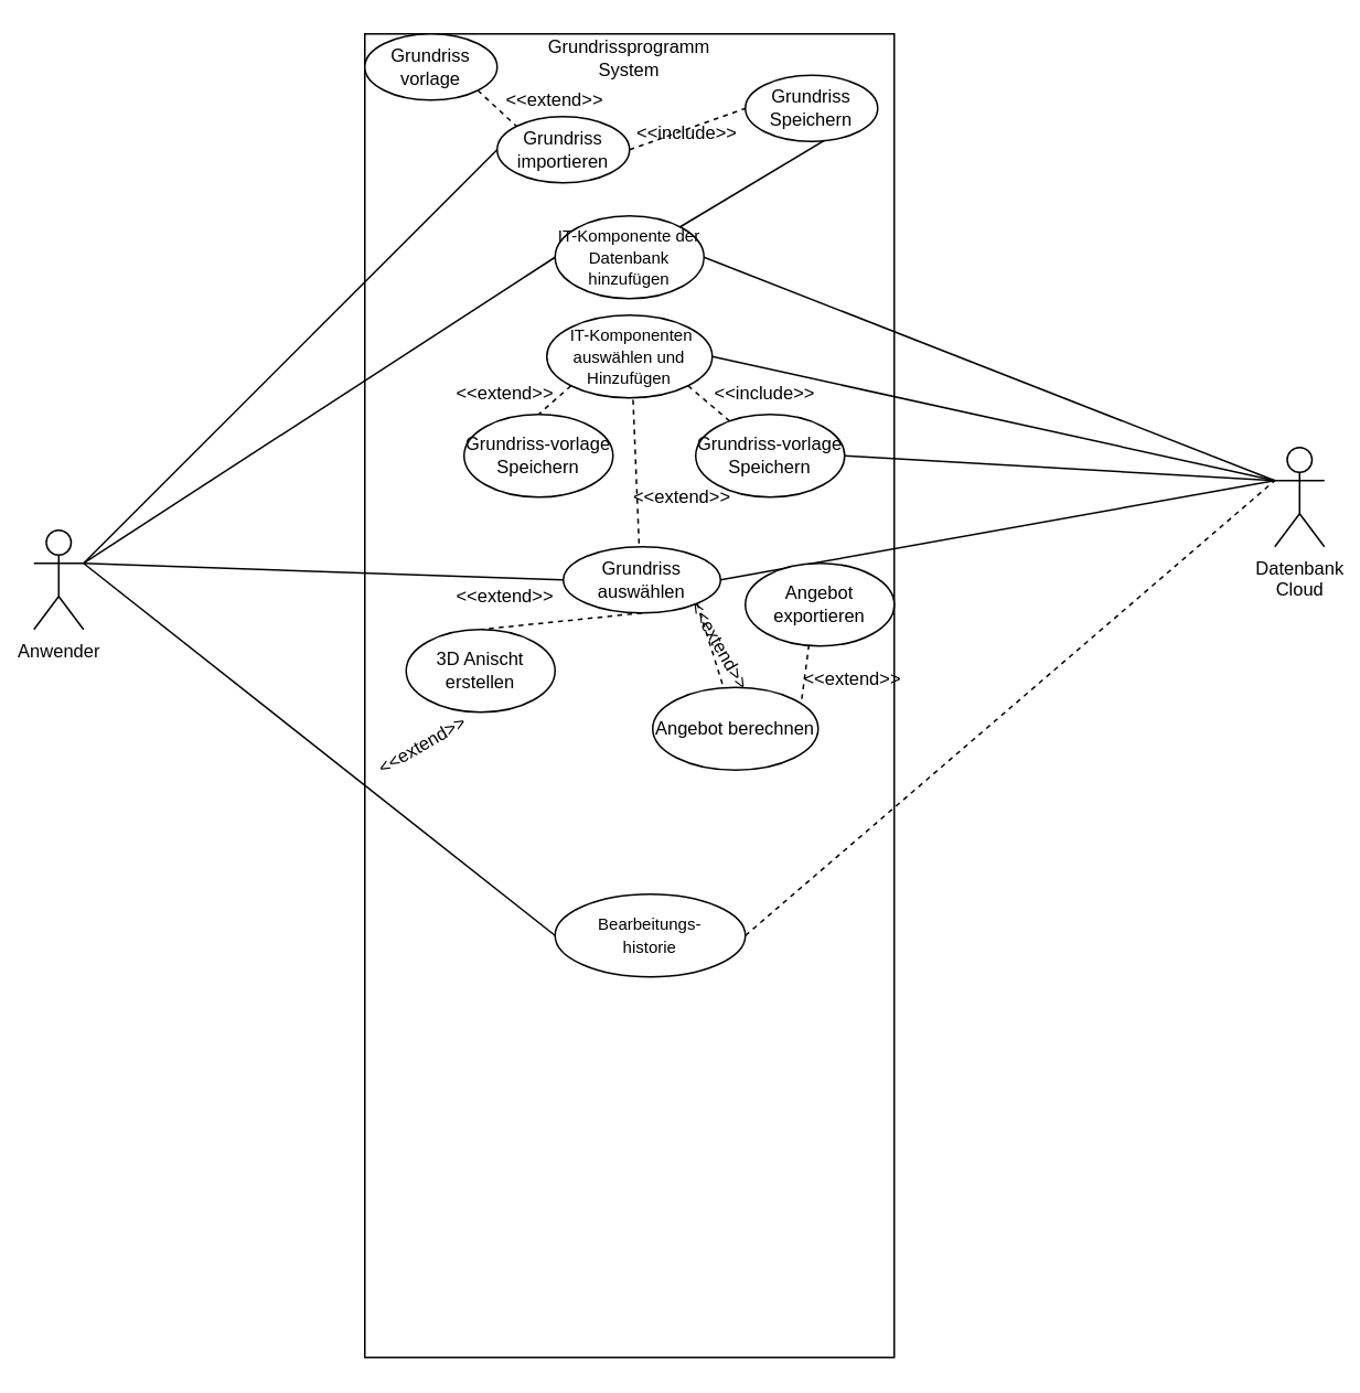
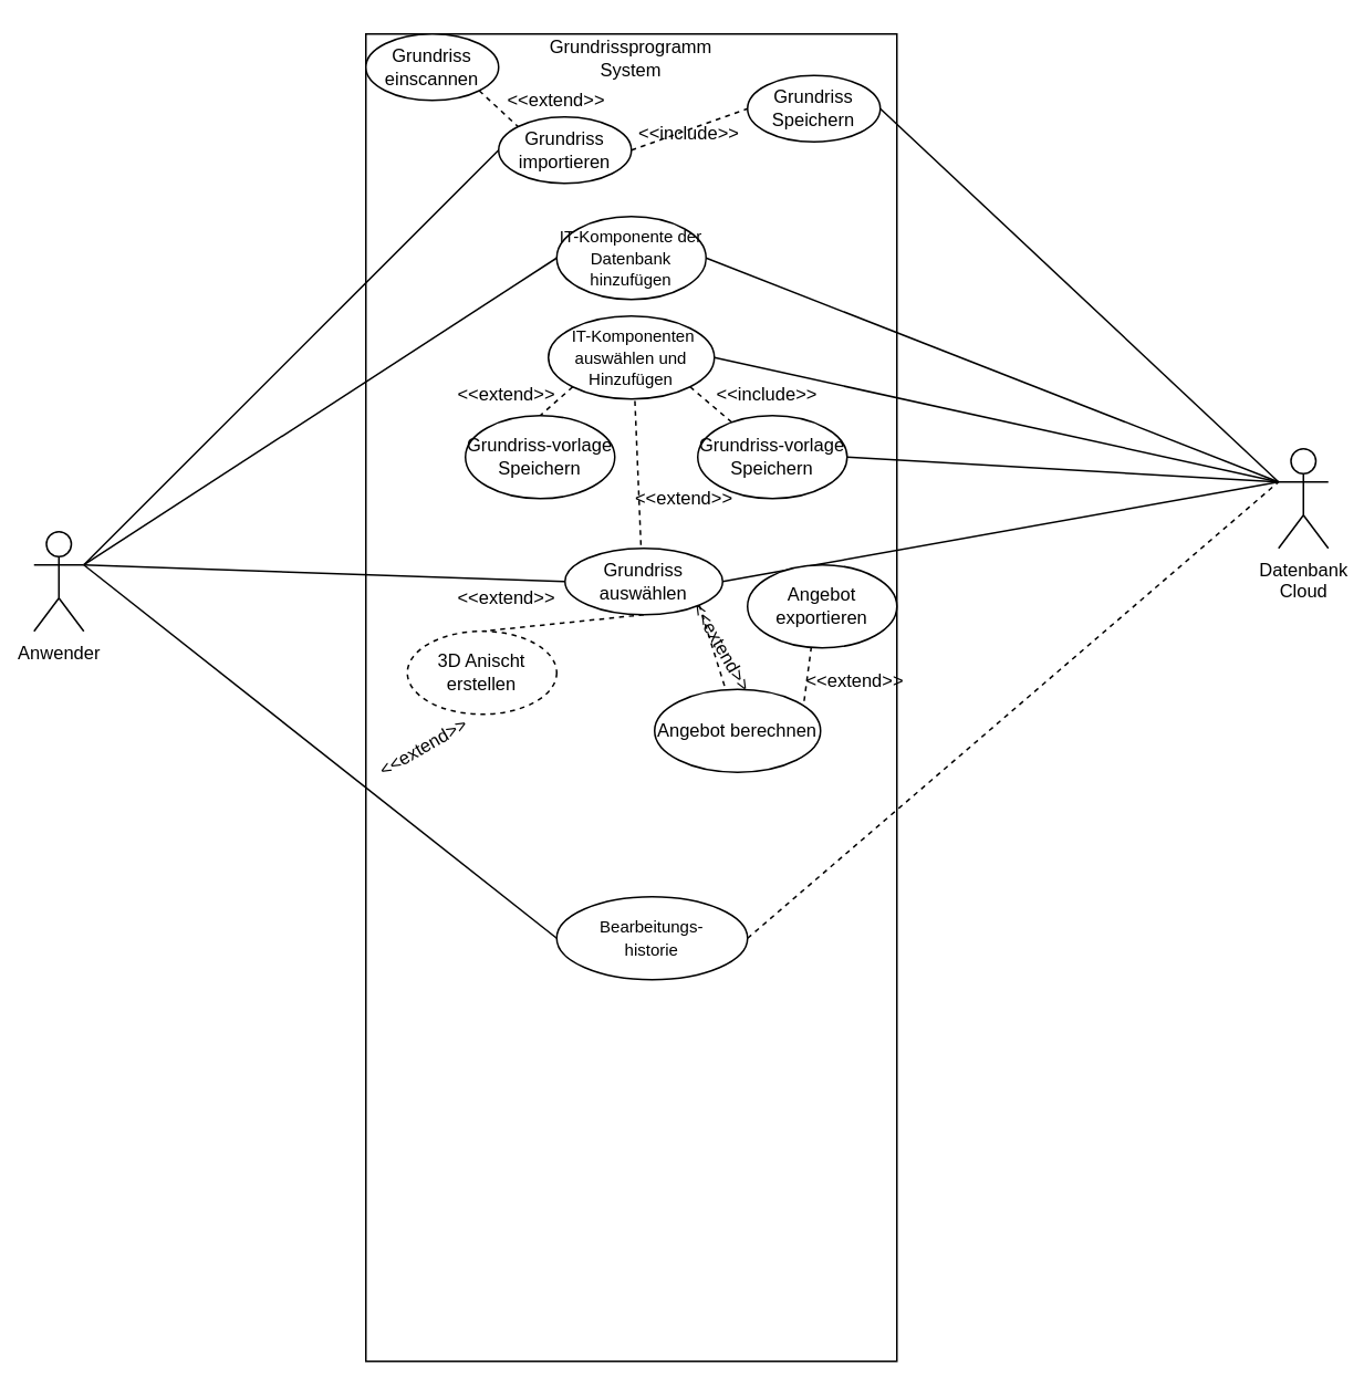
- <mxCell id="17" value="Grundriss vorlage" style="ellipse;whiteSpace=wrap;html=1;fontSize=11;" vertex="1" parent="1"><mxGeometry x="220" y="20" width="80" height="40" as="geometry" /></mxCell>
+ <mxCell id="17" value="Grundriss einscannen" style="ellipse;whiteSpace=wrap;html=1;fontSize=11;" vertex="1" parent="1"><mxGeometry x="220" y="20" width="80" height="40" as="geometry" /></mxCell>
- <mxCell id="13" style="edgeStyle=none;rounded=0;orthogonalLoop=1;jettySize=auto;html=1;exitX=1;exitY=0.5;exitDx=0;exitDy=0;endArrow=none;endFill=0;fontSize=11;" edge="1" parent="1" source="14" target="32"><mxGeometry relative="1" as="geometry" /></mxCell>
+ <mxCell id="13" style="edgeStyle=none;rounded=0;orthogonalLoop=1;jettySize=auto;html=1;exitX=1;exitY=0.5;exitDx=0;exitDy=0;entryX=0;entryY=0.333;entryDx=0;entryDy=0;entryPerimeter=0;endArrow=none;endFill=0;fontSize=11;" edge="1" parent="1" source="14" target="10"><mxGeometry relative="1" as="geometry" /></mxCell>
- <mxCell id="35" value="3D Anischt erstellen" style="ellipse;whiteSpace=wrap;html=1;fontSize=11;" vertex="1" parent="1"><mxGeometry x="245" y="380" width="90" height="50" as="geometry" /></mxCell>
+ <mxCell id="35" value="3D Anischt erstellen" style="ellipse;whiteSpace=wrap;html=1;fontSize=11;dashed=1;" vertex="1" parent="1"><mxGeometry x="245" y="380" width="90" height="50" as="geometry" /></mxCell>
